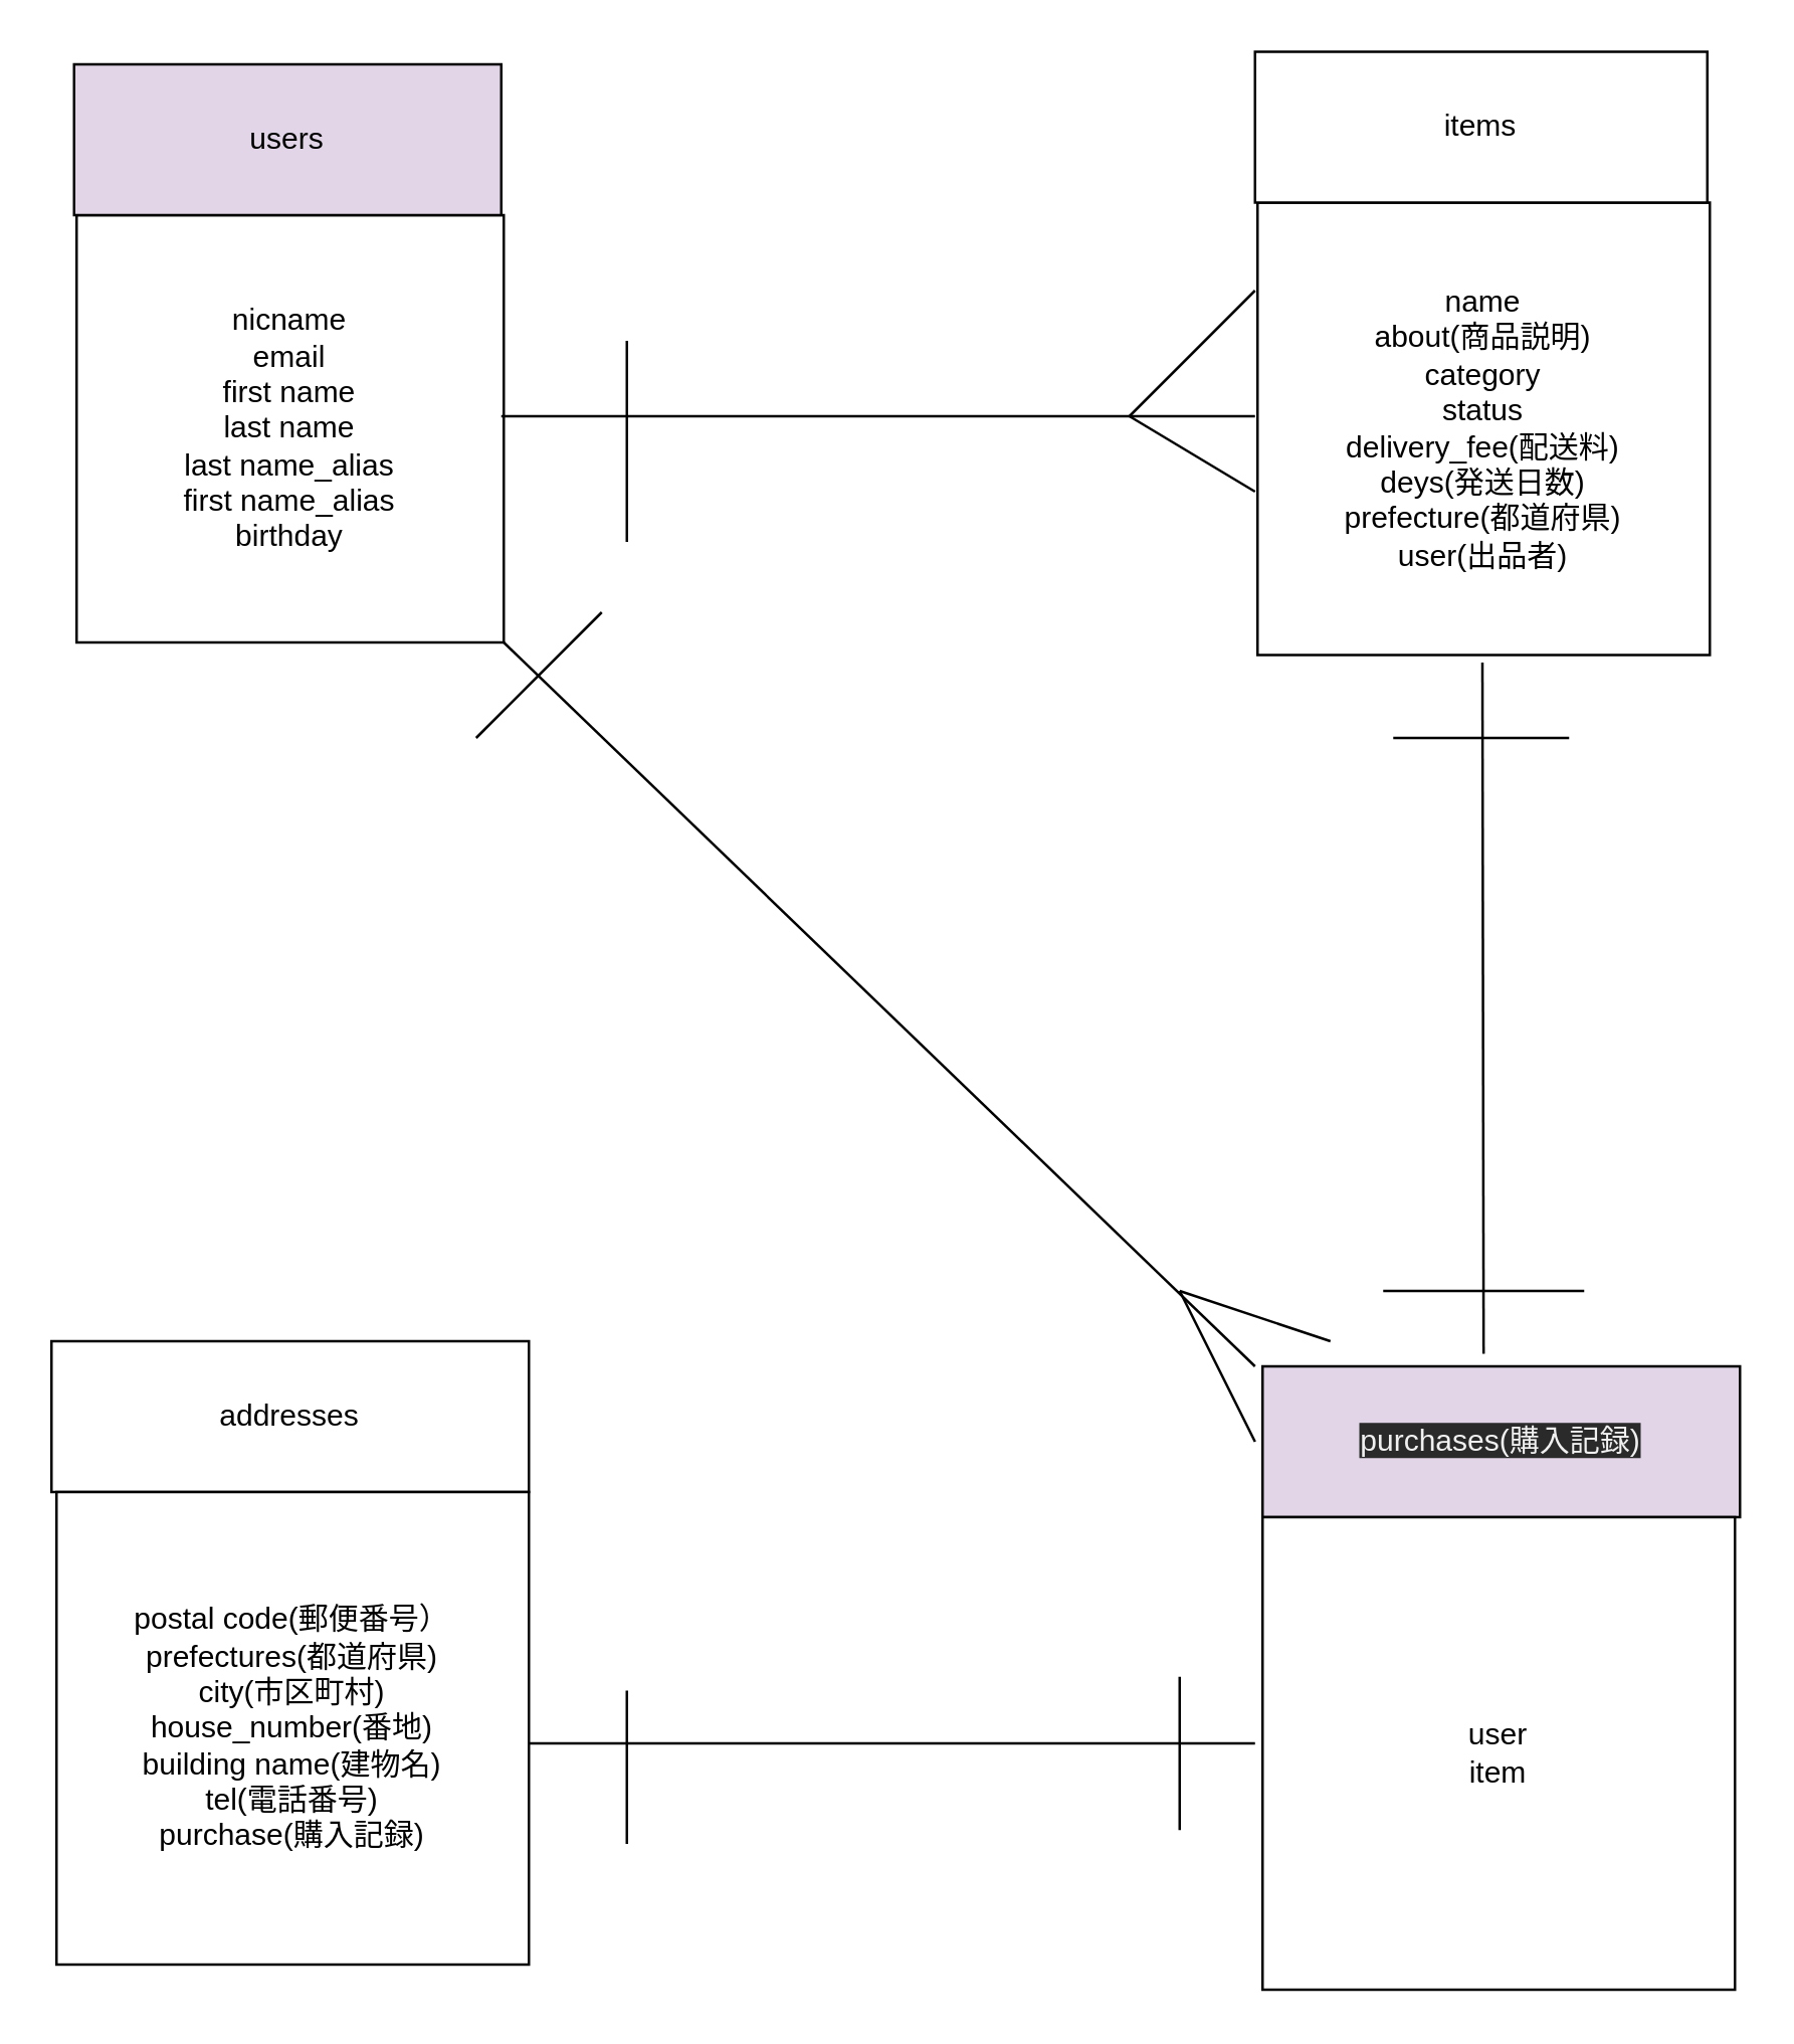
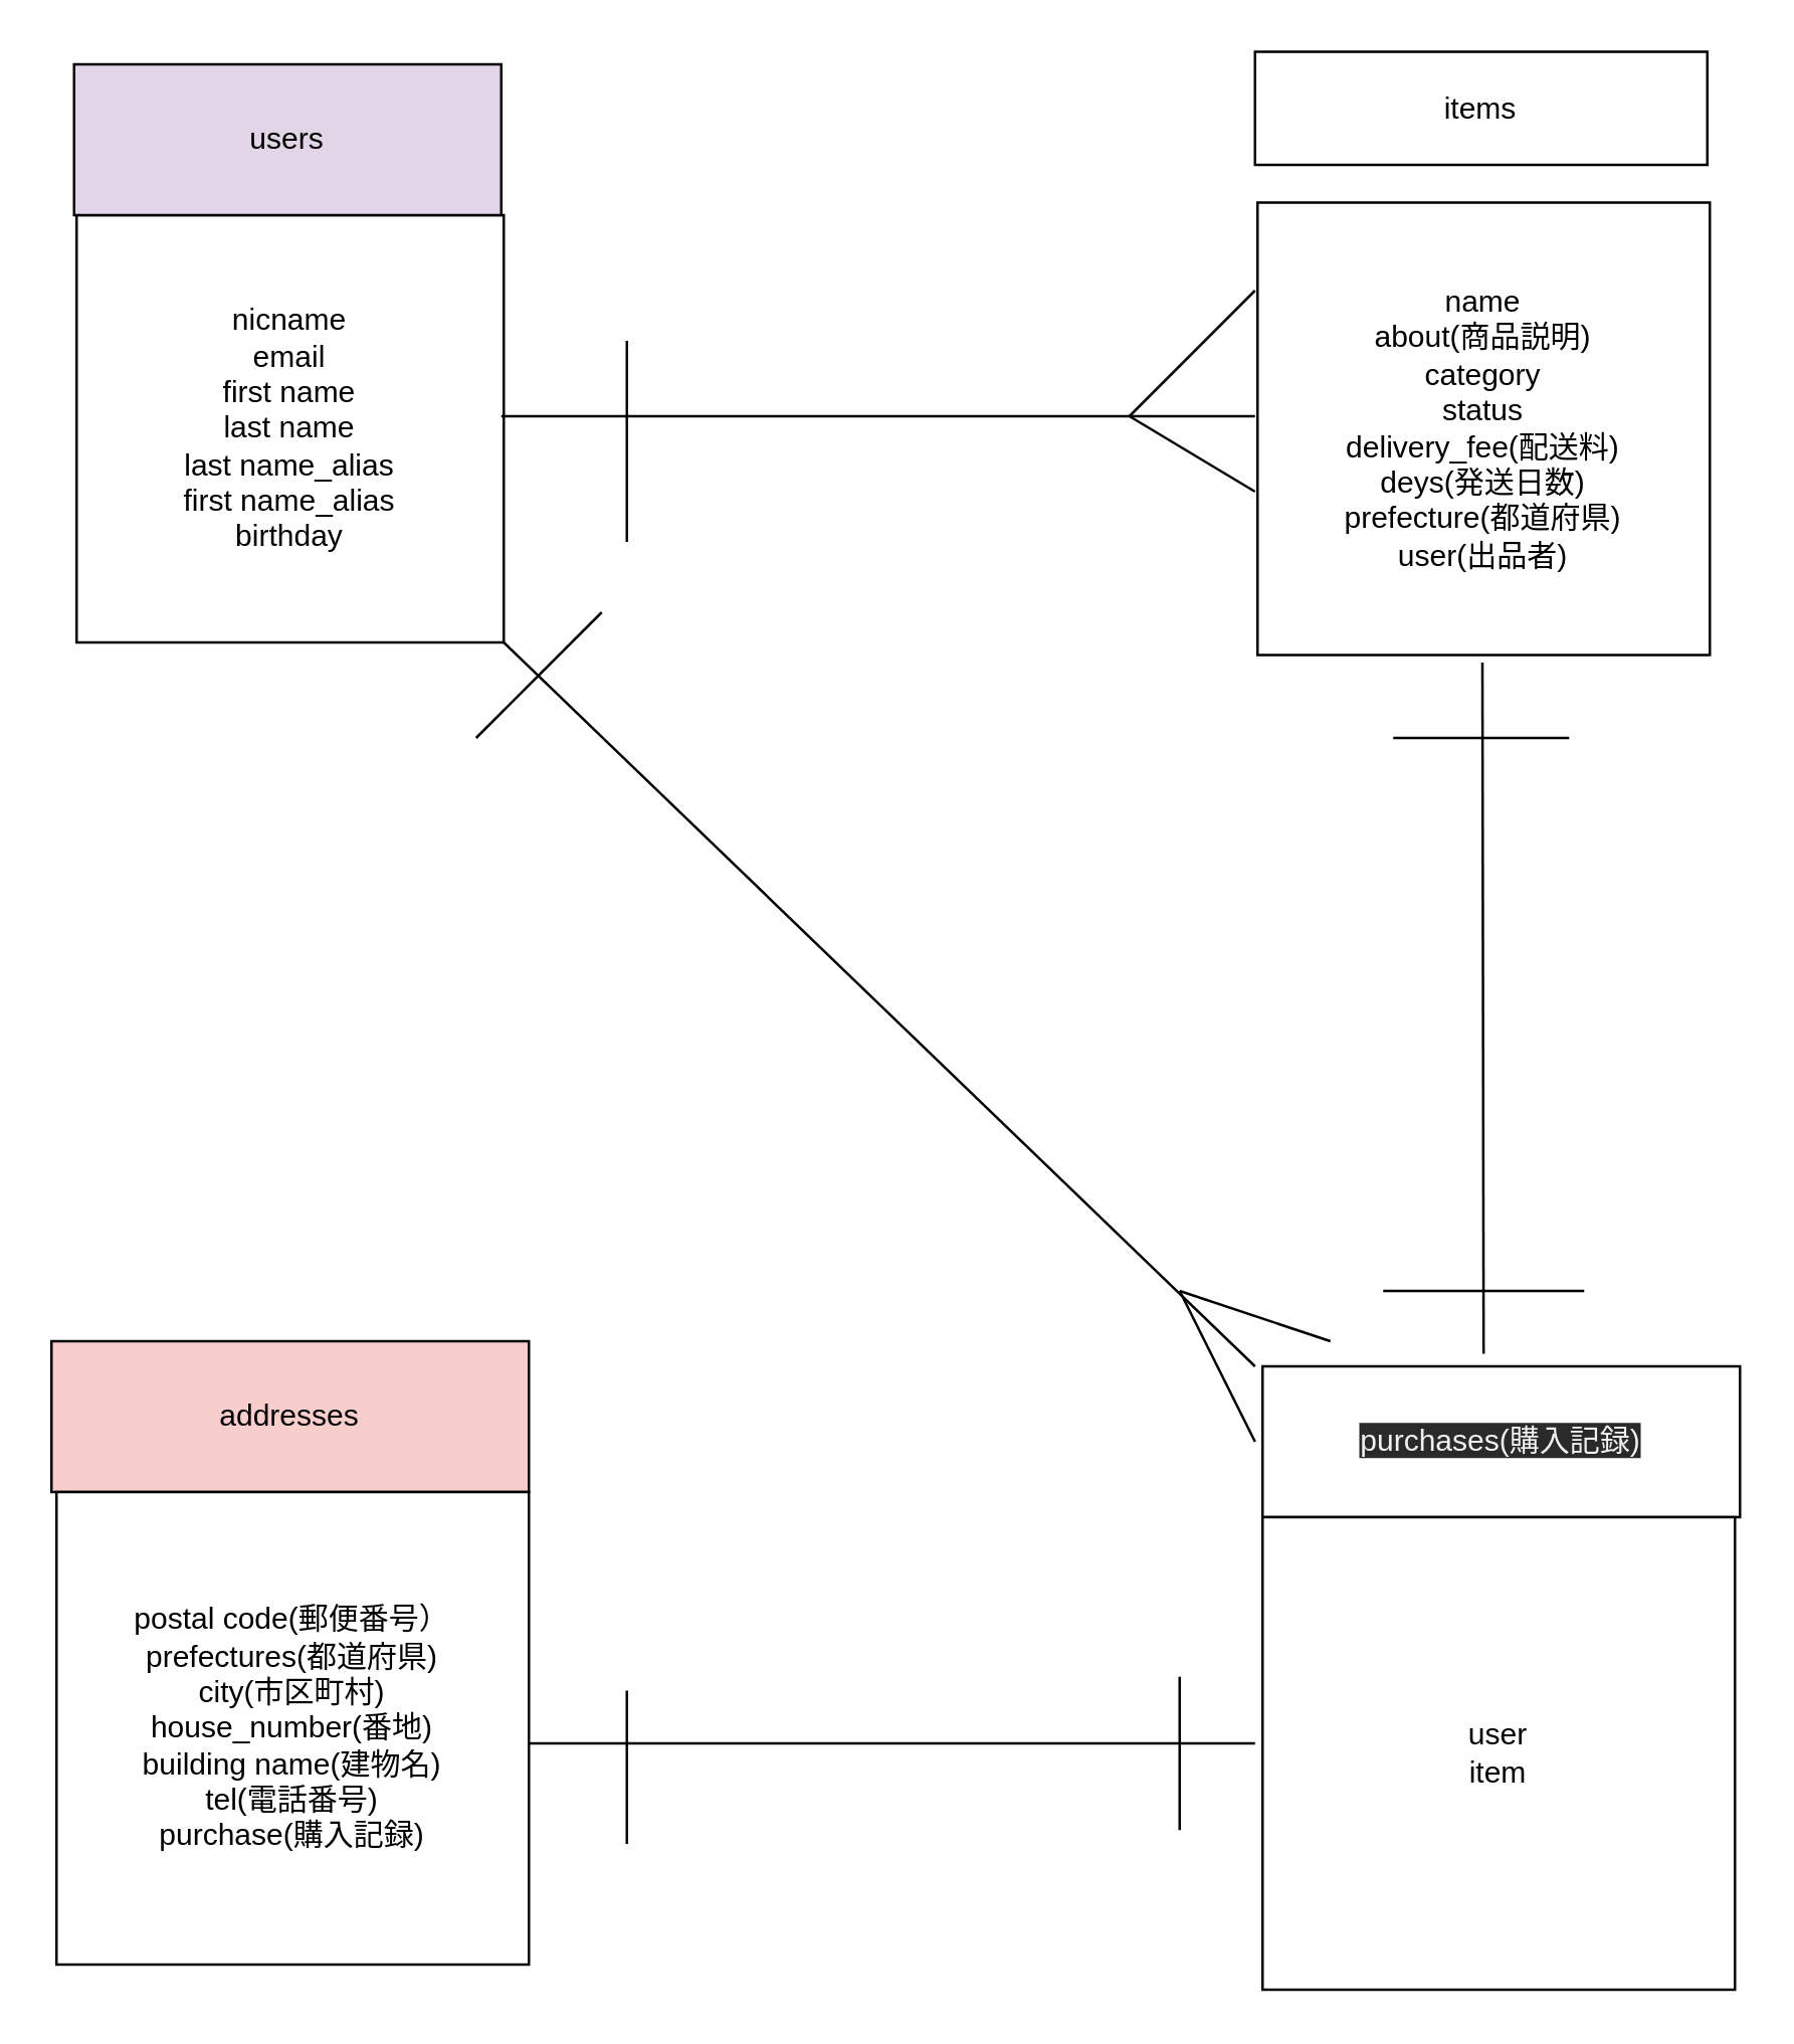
- <mxCell id="6" value="items" style="rounded=0;whiteSpace=wrap;html=1;" parent="1" vertex="1"><mxGeometry x="499" y="20" width="180" height="60" as="geometry" /></mxCell>
+ <mxCell id="6" value="items" style="rounded=0;whiteSpace=wrap;html=1;" parent="1" vertex="1"><mxGeometry x="499" y="20" width="180" height="45" as="geometry" /></mxCell>
- <mxCell id="4" value="&lt;span&gt;addresses&lt;br&gt;&lt;/span&gt;" style="rounded=0;whiteSpace=wrap;html=1;" parent="1" vertex="1"><mxGeometry x="20" y="533" width="190" height="60" as="geometry" /></mxCell>
+ <mxCell id="4" value="&lt;span&gt;addresses&lt;br&gt;&lt;/span&gt;" style="rounded=0;whiteSpace=wrap;html=1;fillColor=#f8cecc;" parent="1" vertex="1"><mxGeometry x="20" y="533" width="190" height="60" as="geometry" /></mxCell>
- <mxCell id="16" value="&lt;span style=&quot;color: rgb(240 , 240 , 240) ; font-family: &amp;#34;helvetica&amp;#34; ; font-size: 12px ; font-style: normal ; font-weight: 400 ; letter-spacing: normal ; text-align: center ; text-indent: 0px ; text-transform: none ; word-spacing: 0px ; background-color: rgb(42 , 42 , 42) ; display: inline ; float: none&quot;&gt;purchases(購入記録)&lt;/span&gt;" style="rounded=0;whiteSpace=wrap;html=1;fillColor=#e1d5e7;" parent="1" vertex="1"><mxGeometry x="502" y="543" width="190" height="60" as="geometry" /></mxCell>
+ <mxCell id="16" value="&lt;span style=&quot;color: rgb(240 , 240 , 240) ; font-family: &amp;#34;helvetica&amp;#34; ; font-size: 12px ; font-style: normal ; font-weight: 400 ; letter-spacing: normal ; text-align: center ; text-indent: 0px ; text-transform: none ; word-spacing: 0px ; background-color: rgb(42 , 42 , 42) ; display: inline ; float: none&quot;&gt;purchases(購入記録)&lt;/span&gt;" style="rounded=0;whiteSpace=wrap;html=1;" parent="1" vertex="1"><mxGeometry x="502" y="543" width="190" height="60" as="geometry" /></mxCell>
